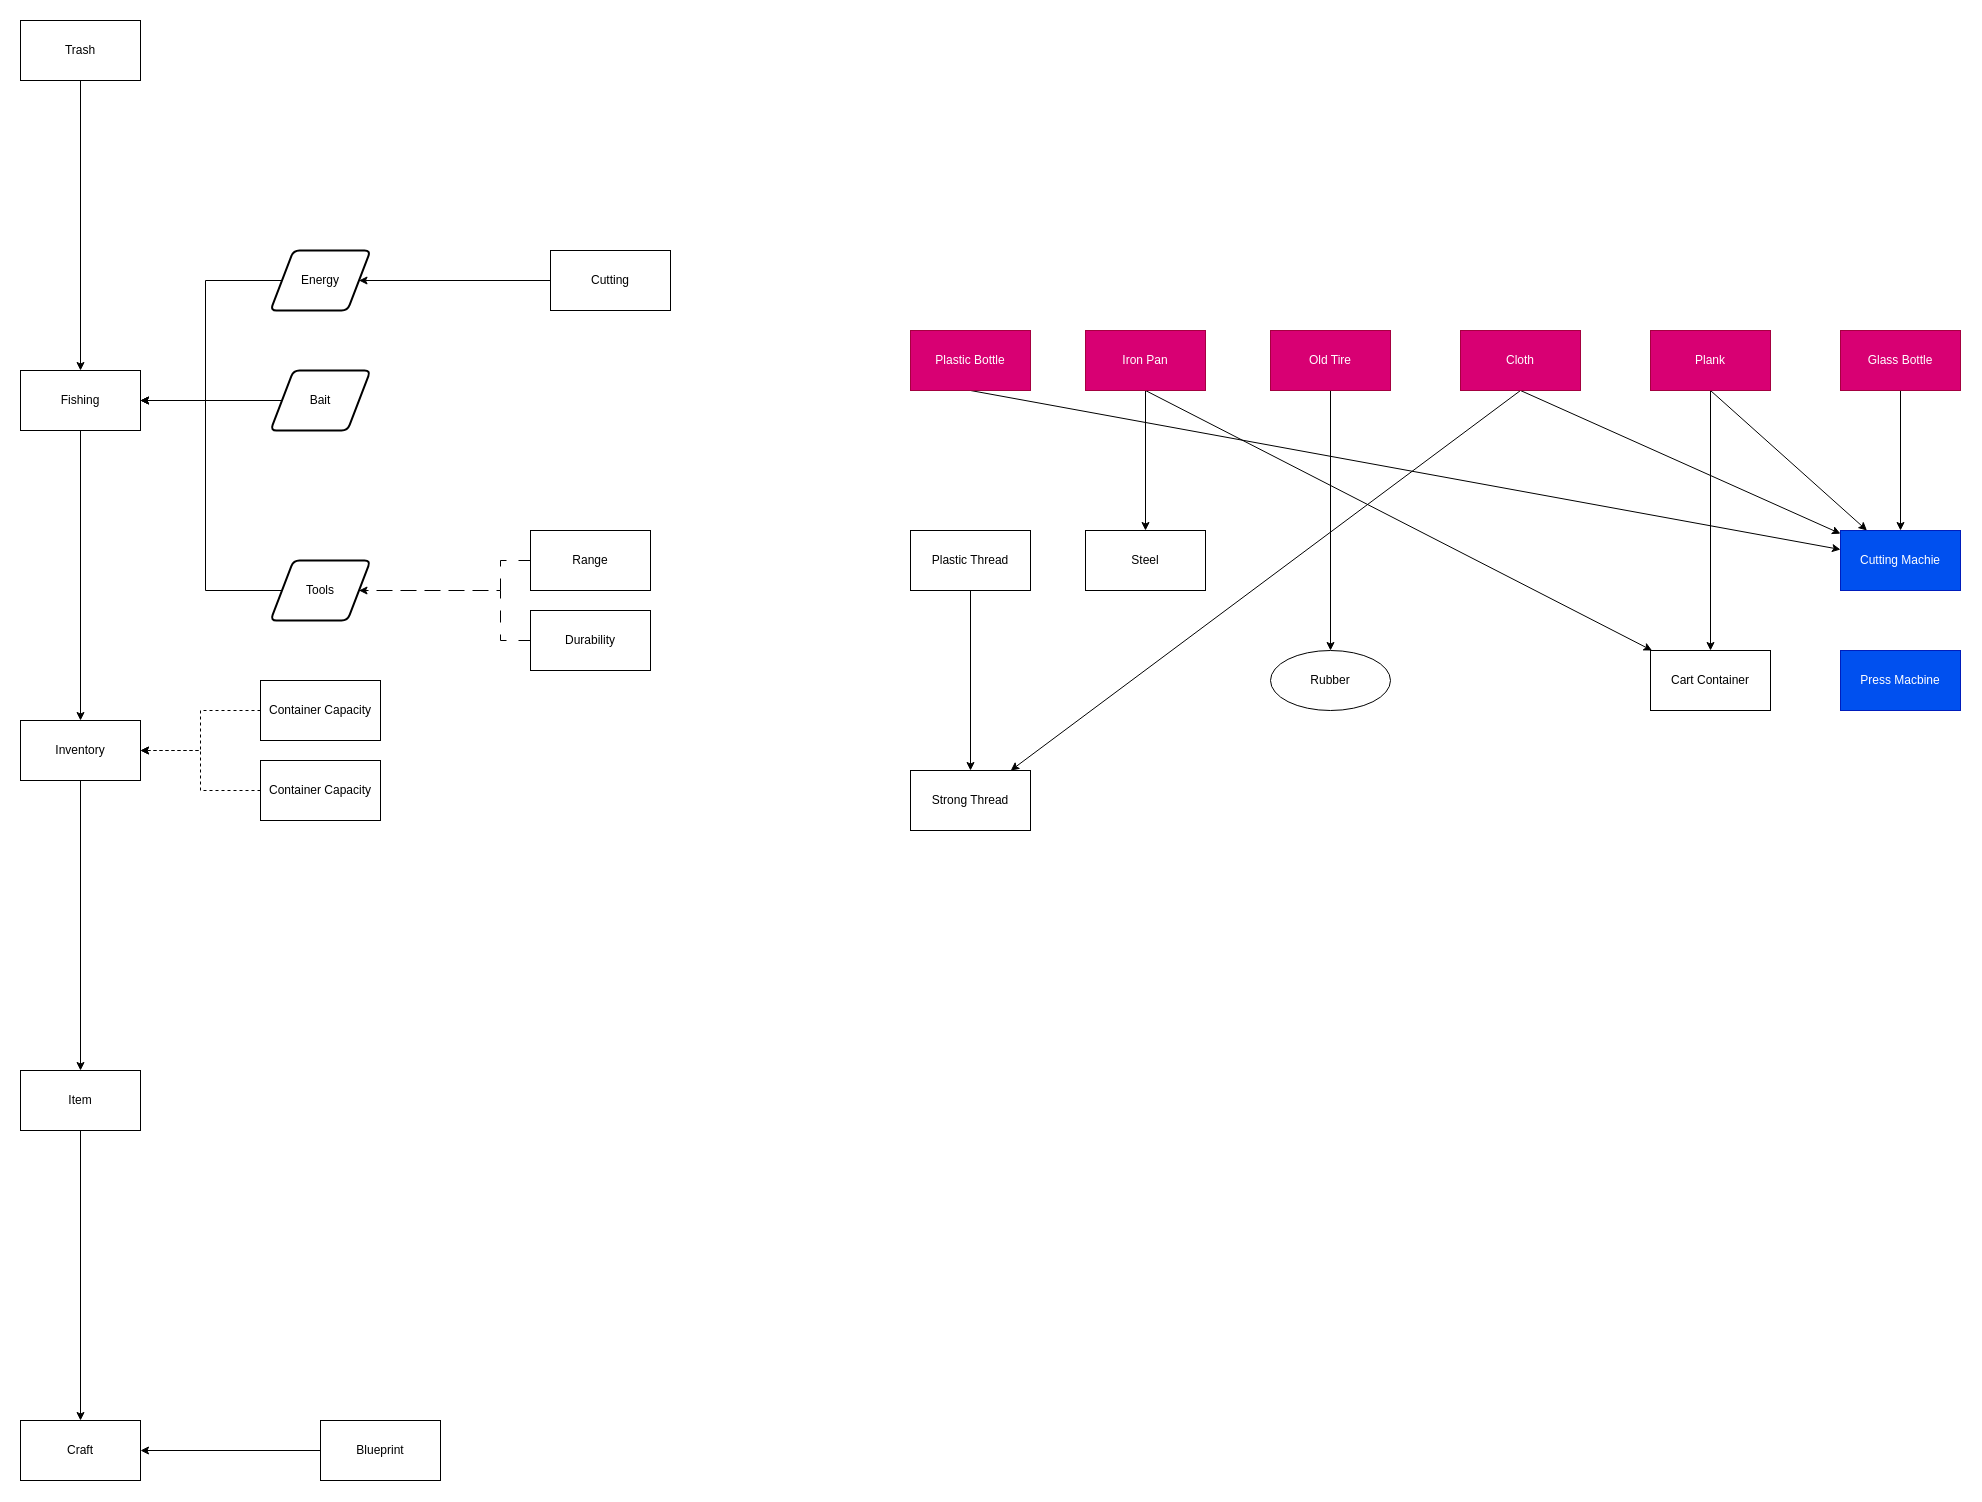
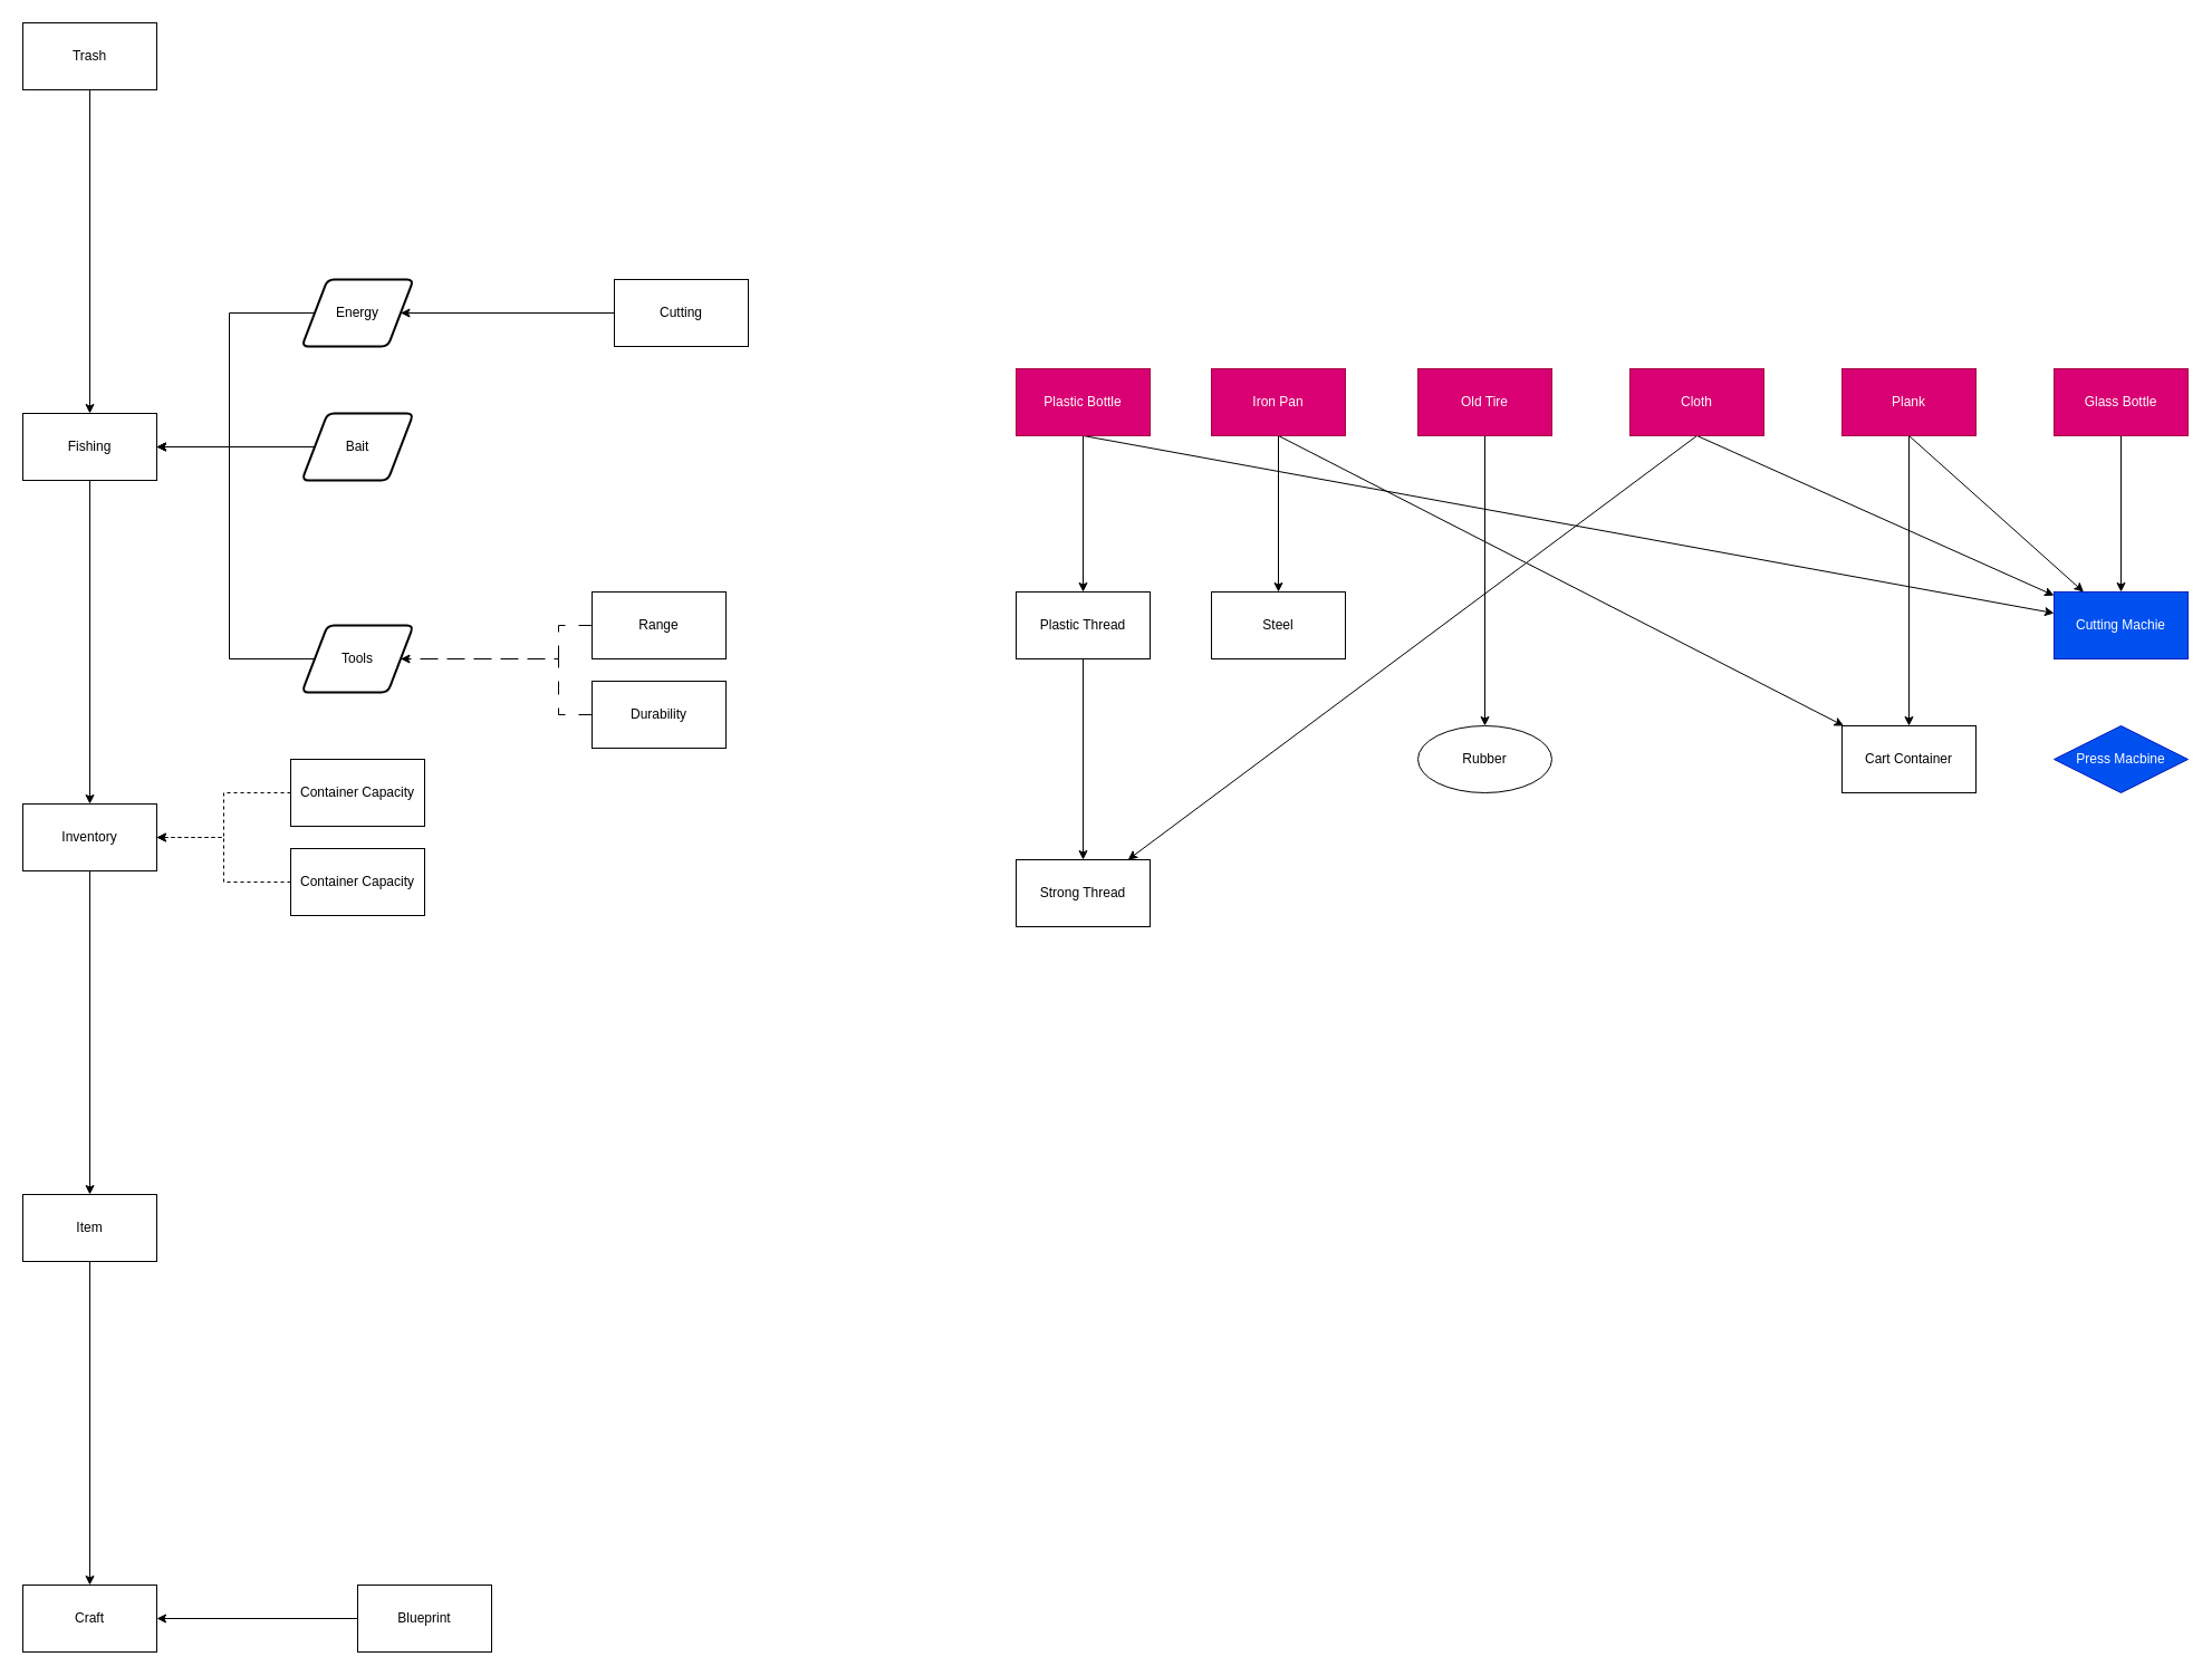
+ <mxCell id="29" value="" style="rounded=0;orthogonalLoop=1;jettySize=auto;html=1;" edge="1" parent="1" source="31" target="46"><mxGeometry relative="1" as="geometry" /></mxCell>
- <mxCell id="52" value="Press Macbine" style="whiteSpace=wrap;html=1;rounded=0;fillColor=#0050ef;fontColor=#ffffff;strokeColor=#001DBC;" vertex="1" parent="1"><mxGeometry x="1840" y="650" width="120" height="60" as="geometry" /></mxCell>
+ <mxCell id="52" value="Press Macbine" style="rhombus;whiteSpace=wrap;html=1;fillColor=#0050ef;fontColor=#ffffff;strokeColor=#001DBC;" vertex="1" parent="1"><mxGeometry x="1840" y="650" width="120" height="60" as="geometry" /></mxCell>
